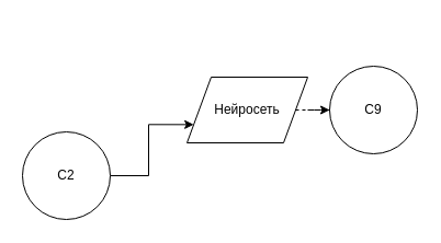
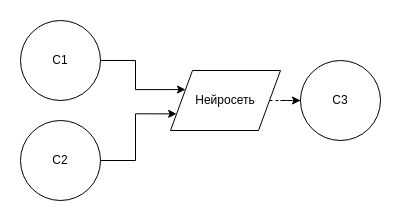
+ <mxCell id="3" value="C1" style="ellipse;whiteSpace=wrap;html=1;aspect=fixed;" vertex="1" parent="1"><mxGeometry x="20" y="20" width="80" height="80" as="geometry" /></mxCell>
+ <mxCell id="2" style="edgeStyle=orthogonalEdgeStyle;rounded=0;orthogonalLoop=1;jettySize=auto;html=1;exitX=1;exitY=0.5;exitDx=0;exitDy=0;entryX=0;entryY=0.25;entryDx=0;entryDy=0;" edge="1" parent="1" source="3" target="8"><mxGeometry relative="1" as="geometry" /></mxCell>
- <mxCell id="6" value="C9" style="ellipse;whiteSpace=wrap;html=1;aspect=fixed;" vertex="1" parent="1"><mxGeometry x="300" y="60" width="80" height="80" as="geometry" /></mxCell>
+ <mxCell id="6" value="C3" style="ellipse;whiteSpace=wrap;html=1;aspect=fixed;" vertex="1" parent="1"><mxGeometry x="300" y="60" width="80" height="80" as="geometry" /></mxCell>
